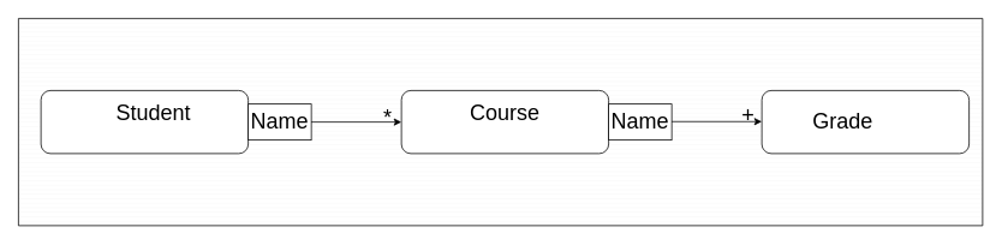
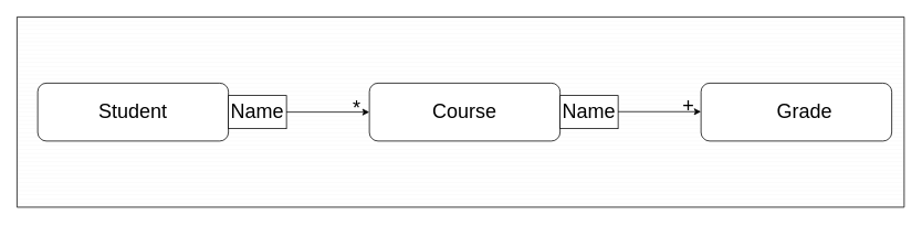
- <mxCell id="4" value="Student" style="text;html=1;strokeColor=none;fillColor=none;align=center;verticalAlign=middle;whiteSpace=wrap;rounded=0;fontSize=24;" vertex="1" parent="1"><mxGeometry x="105" y="110" width="130" height="30" as="geometry" /></mxCell>
+ <mxCell id="4" value="Student" style="text;html=1;strokeColor=none;fillColor=none;align=center;verticalAlign=middle;whiteSpace=wrap;rounded=0;fontSize=24;" vertex="1" parent="1"><mxGeometry x="95" y="120" width="130" height="30" as="geometry" /></mxCell>
- <mxCell id="6" value="Course" style="text;html=1;strokeColor=none;fillColor=none;align=center;verticalAlign=middle;whiteSpace=wrap;rounded=0;fontSize=24;" vertex="1" parent="1"><mxGeometry x="495" y="110" width="130" height="30" as="geometry" /></mxCell>
+ <mxCell id="6" value="Course" style="text;html=1;strokeColor=none;fillColor=none;align=center;verticalAlign=middle;whiteSpace=wrap;rounded=0;fontSize=24;" vertex="1" parent="1"><mxGeometry x="495" y="120" width="130" height="30" as="geometry" /></mxCell>
- <mxCell id="8" value="Grade" style="text;html=1;strokeColor=none;fillColor=none;align=center;verticalAlign=middle;whiteSpace=wrap;rounded=0;fontSize=24;" vertex="1" parent="1"><mxGeometry x="870" y="120" width="130" height="30" as="geometry" /></mxCell>
+ <mxCell id="8" value="Grade" style="text;html=1;strokeColor=none;fillColor=none;align=center;verticalAlign=middle;whiteSpace=wrap;rounded=0;fontSize=24;" vertex="1" parent="1"><mxGeometry x="905" y="120" width="130" height="30" as="geometry" /></mxCell>
